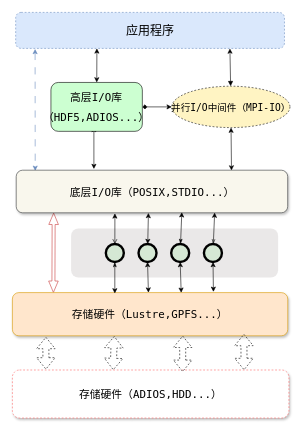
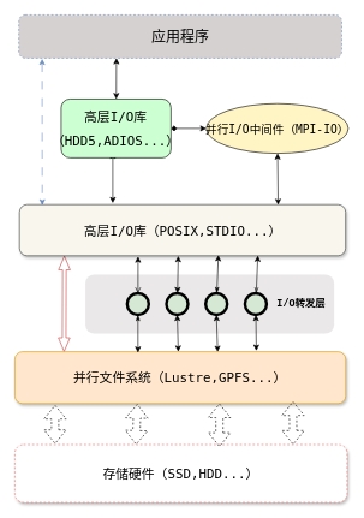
- <mxCell id="8" value="&lt;pre&gt;&lt;font style=&quot;font-size: 20px;&quot;&gt;应用程序&lt;/font&gt;&lt;/pre&gt;" style="rounded=1;whiteSpace=wrap;html=1;fillColor=#dae8fc;strokeColor=#6c8ebf;dashed=1;" parent="1" vertex="1"><mxGeometry x="25.63" y="20" width="448" height="60" as="geometry" /></mxCell>
+ <mxCell id="8" value="&lt;pre&gt;&lt;font style=&quot;font-size: 20px;&quot;&gt;应用程序&lt;/font&gt;&lt;/pre&gt;" style="rounded=1;whiteSpace=wrap;html=1;fillColor=#d6d1d1;strokeColor=#6c8ebf;dashed=1;" parent="1" vertex="1"><mxGeometry x="25.63" y="20" width="448" height="60" as="geometry" /></mxCell>
- <mxCell id="4" value="" style="rounded=0;orthogonalLoop=1;jettySize=auto;html=1;entryX=0.797;entryY=1.003;entryDx=0;entryDy=0;startArrow=block;entryPerimeter=0;" parent="1" source="7" target="8" edge="1"><mxGeometry relative="1" as="geometry" /></mxCell>
- <mxCell id="28" value="&lt;pre&gt;&lt;font style=&quot;font-size: 18px;&quot;&gt;高层I/O库&lt;/font&gt;&lt;/pre&gt;&lt;pre&gt;&lt;font style=&quot;font-size: 18px;&quot;&gt;（HDF5,ADIOS...）&lt;/font&gt;&lt;/pre&gt;" style="rounded=1;whiteSpace=wrap;html=1;fillColor=#CCFFD1;" parent="1" vertex="1"><mxGeometry x="84.38" y="136.75" width="152.37" height="81.5" as="geometry" /></mxCell>
+ <mxCell id="28" value="&lt;pre&gt;&lt;font style=&quot;font-size: 18px;&quot;&gt;高层I/O库&lt;/font&gt;&lt;/pre&gt;&lt;pre&gt;&lt;font style=&quot;font-size: 18px;&quot;&gt;（HDD5,ADIOS...）&lt;/font&gt;&lt;/pre&gt;" style="rounded=1;whiteSpace=wrap;html=1;fillColor=#CCFFD1;" parent="1" vertex="1"><mxGeometry x="84.38" y="136.75" width="152.37" height="81.5" as="geometry" /></mxCell>
- <mxCell id="7" value="&lt;pre&gt;&lt;font style=&quot;font-size: 16px;&quot;&gt;并行I/O中间件（MPI-IO）&lt;/font&gt;&lt;/pre&gt;" style="ellipse;whiteSpace=wrap;html=1;fillColor=#FFF4C3;dashed=1;" parent="1" vertex="1"><mxGeometry x="285.75" y="143" width="197" height="69" as="geometry" /></mxCell>
+ <mxCell id="7" value="&lt;pre&gt;&lt;font style=&quot;font-size: 16px;&quot;&gt;并行I/O中间件（MPI-IO）&lt;/font&gt;&lt;/pre&gt;" style="ellipse;whiteSpace=wrap;html=1;fillColor=#FFF4C3;" parent="1" vertex="1"><mxGeometry x="285.75" y="143" width="197" height="69" as="geometry" /></mxCell>
- <mxCell id="13" value="&lt;pre&gt;&lt;font style=&quot;font-size: 18px;&quot;&gt;底层I/O库（POSIX,STDIO...）&lt;/font&gt;&lt;/pre&gt;" style="rounded=1;whiteSpace=wrap;html=1;shadow=1;strokeColor=#36393d;fillColor=#f9f7ed;" parent="1" vertex="1"><mxGeometry x="26.5" y="283" width="452.5" height="71" as="geometry" /></mxCell>
+ <mxCell id="13" value="&lt;pre&gt;&lt;font style=&quot;font-size: 18px;&quot;&gt;高层I/O库（POSIX,STDIO...）&lt;/font&gt;&lt;/pre&gt;" style="rounded=1;whiteSpace=wrap;html=1;shadow=1;strokeColor=#36393d;fillColor=#f9f7ed;" parent="1" vertex="1"><mxGeometry x="26.5" y="283" width="452.5" height="71" as="geometry" /></mxCell>
+ <mxCell id="10" value="I/O转发层" style="text;html=1;strokeColor=none;fillColor=none;align=center;verticalAlign=middle;whiteSpace=wrap;overflow=hidden;fontSize=14;fontStyle=1;fontFamily=Courier New;" parent="1" vertex="1"><mxGeometry x="377.25" y="400" width="81" height="42" as="geometry" /></mxCell>
- <mxCell id="12" value="&lt;pre&gt;&lt;font style=&quot;font-size: 18px;&quot;&gt;存储硬件（Lustre,GPFS...）&lt;/font&gt;&lt;/pre&gt;" style="rounded=1;whiteSpace=wrap;html=1;shadow=1;strokeColor=#d79b00;fillColor=#ffe6cc;" parent="1" vertex="1"><mxGeometry x="20.13" y="487" width="459" height="72" as="geometry" /></mxCell>
+ <mxCell id="12" value="&lt;pre&gt;&lt;font style=&quot;font-size: 18px;&quot;&gt;并行文件系统（Lustre,GPFS...）&lt;/font&gt;&lt;/pre&gt;" style="rounded=1;whiteSpace=wrap;html=1;shadow=1;strokeColor=#d79b00;fillColor=#ffe6cc;" parent="1" vertex="1"><mxGeometry x="20.13" y="487" width="459" height="72" as="geometry" /></mxCell>
- <mxCell id="3" value="&lt;pre&gt;&lt;font style=&quot;font-size: 18px;&quot;&gt;存储硬件（ADIOS,HDD...）&lt;/font&gt;&lt;/pre&gt;" style="rounded=1;whiteSpace=wrap;html=1;shadow=1;dashed=1;strokeColor=#FF6666;" parent="1" vertex="1"><mxGeometry x="20.13" y="616" width="460.87" height="80" as="geometry" /></mxCell>
+ <mxCell id="3" value="&lt;pre&gt;&lt;font style=&quot;font-size: 18px;&quot;&gt;存储硬件（SSD,HDD...）&lt;/font&gt;&lt;/pre&gt;" style="rounded=1;whiteSpace=wrap;html=1;shadow=1;dashed=1;strokeColor=#FF6666;" parent="1" vertex="1"><mxGeometry x="20.13" y="616" width="460.87" height="80" as="geometry" /></mxCell>
